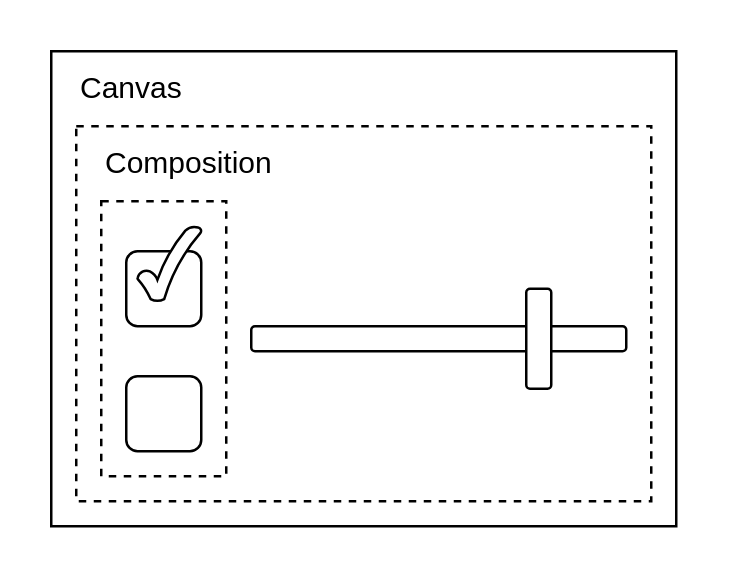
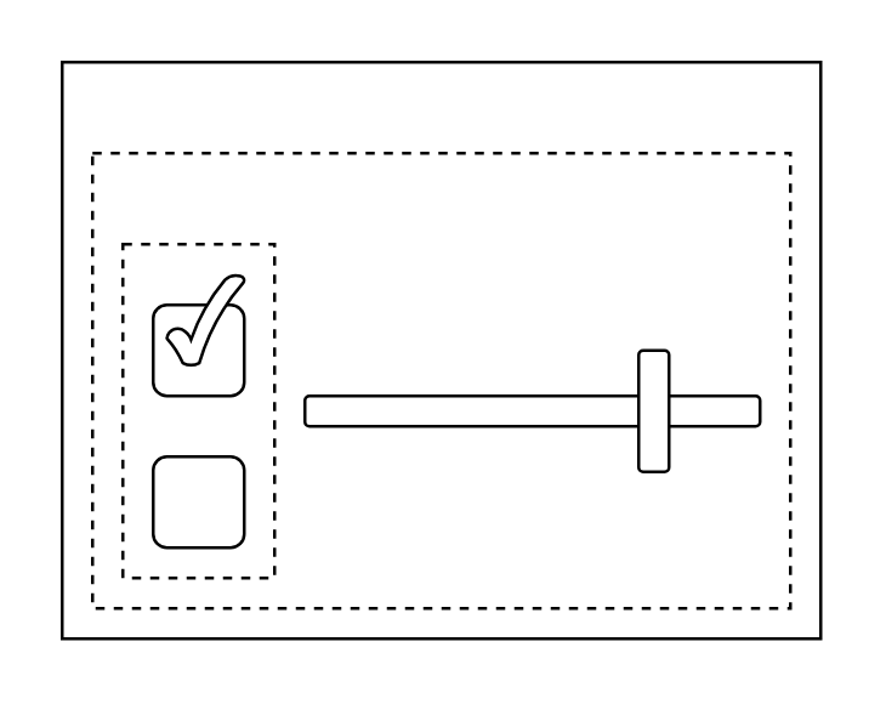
- <mxCell id="3" value="Canvas" style="text;html=1;align=left;verticalAlign=middle;whiteSpace=wrap;rounded=0;" vertex="1" parent="1"><mxGeometry x="30" y="20" width="230" height="30" as="geometry" /></mxCell>
- <mxCell id="5" value="Composition" style="text;html=1;align=left;verticalAlign=middle;whiteSpace=wrap;rounded=0;" vertex="1" parent="1"><mxGeometry x="40" y="50" width="210" height="30" as="geometry" /></mxCell>
